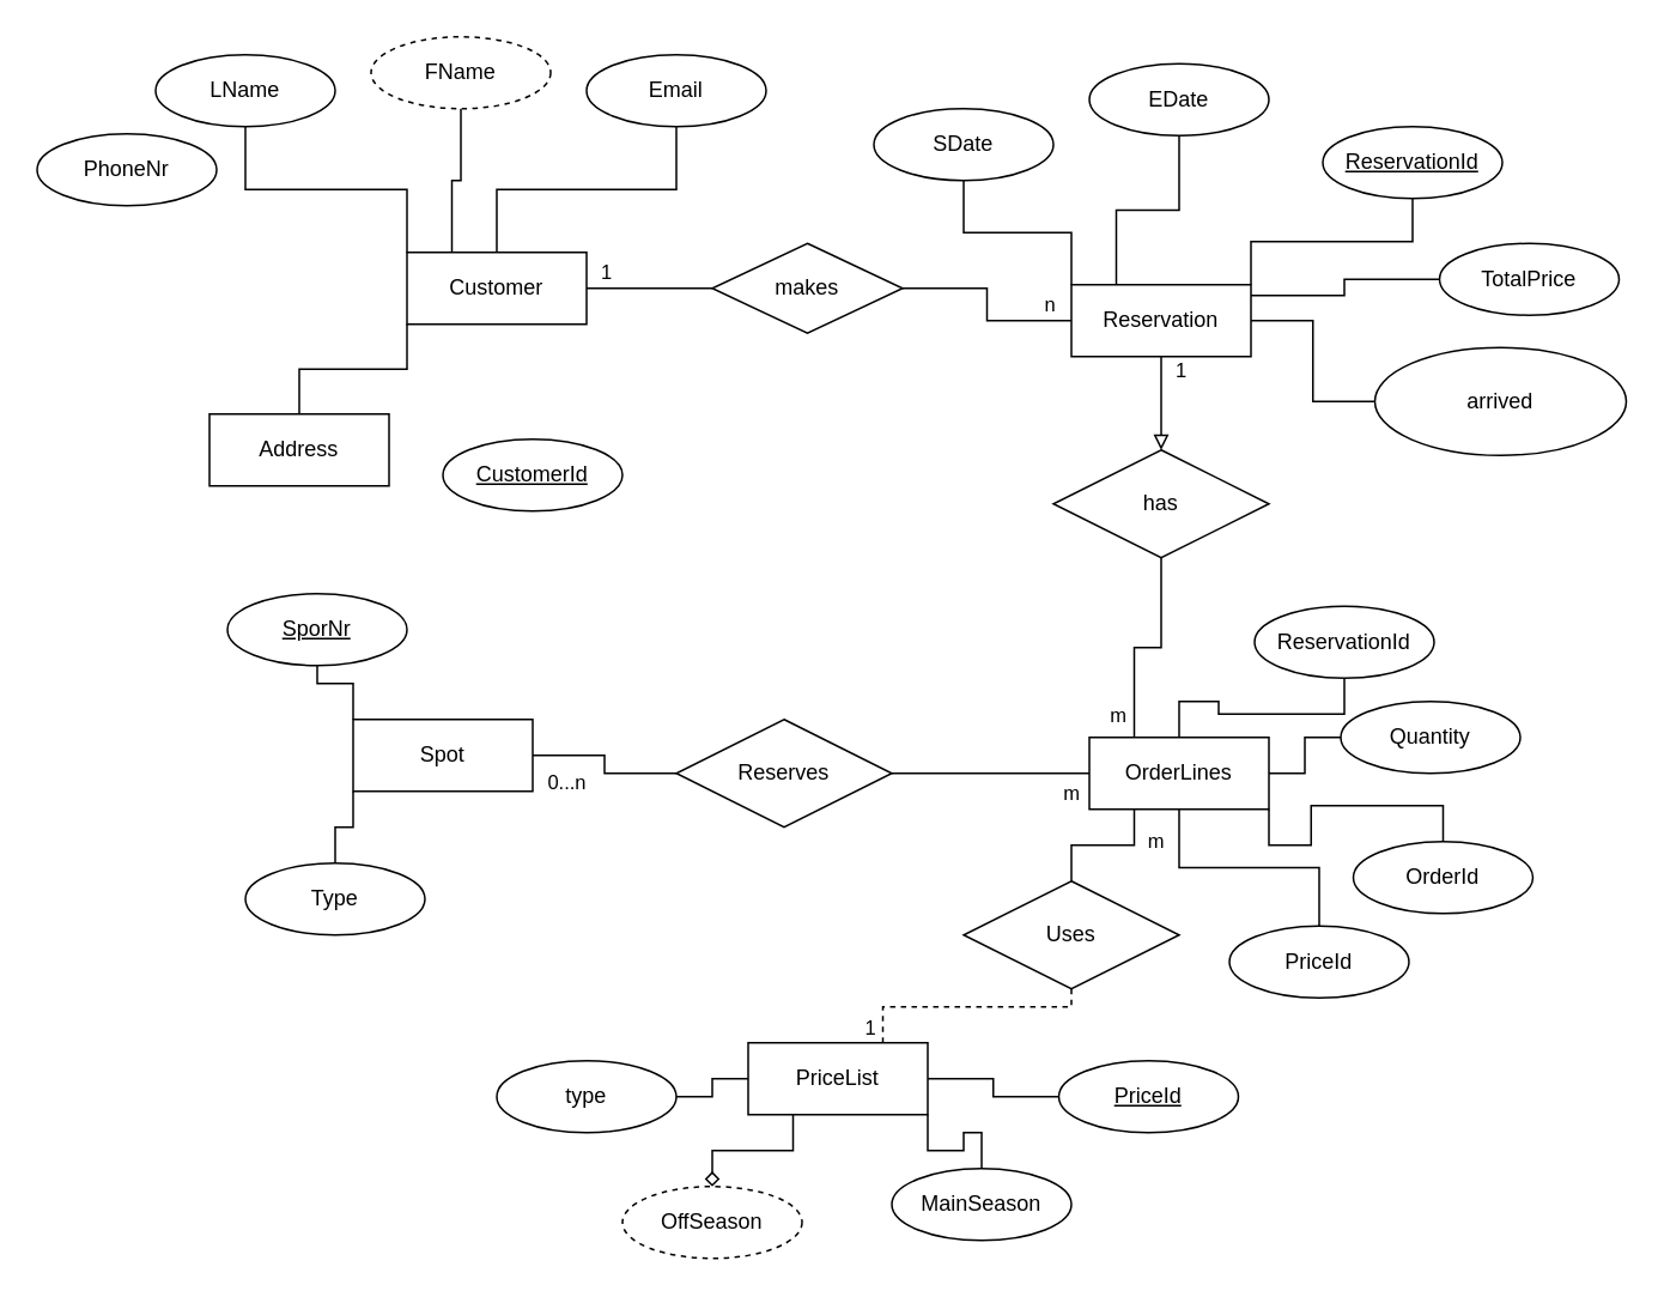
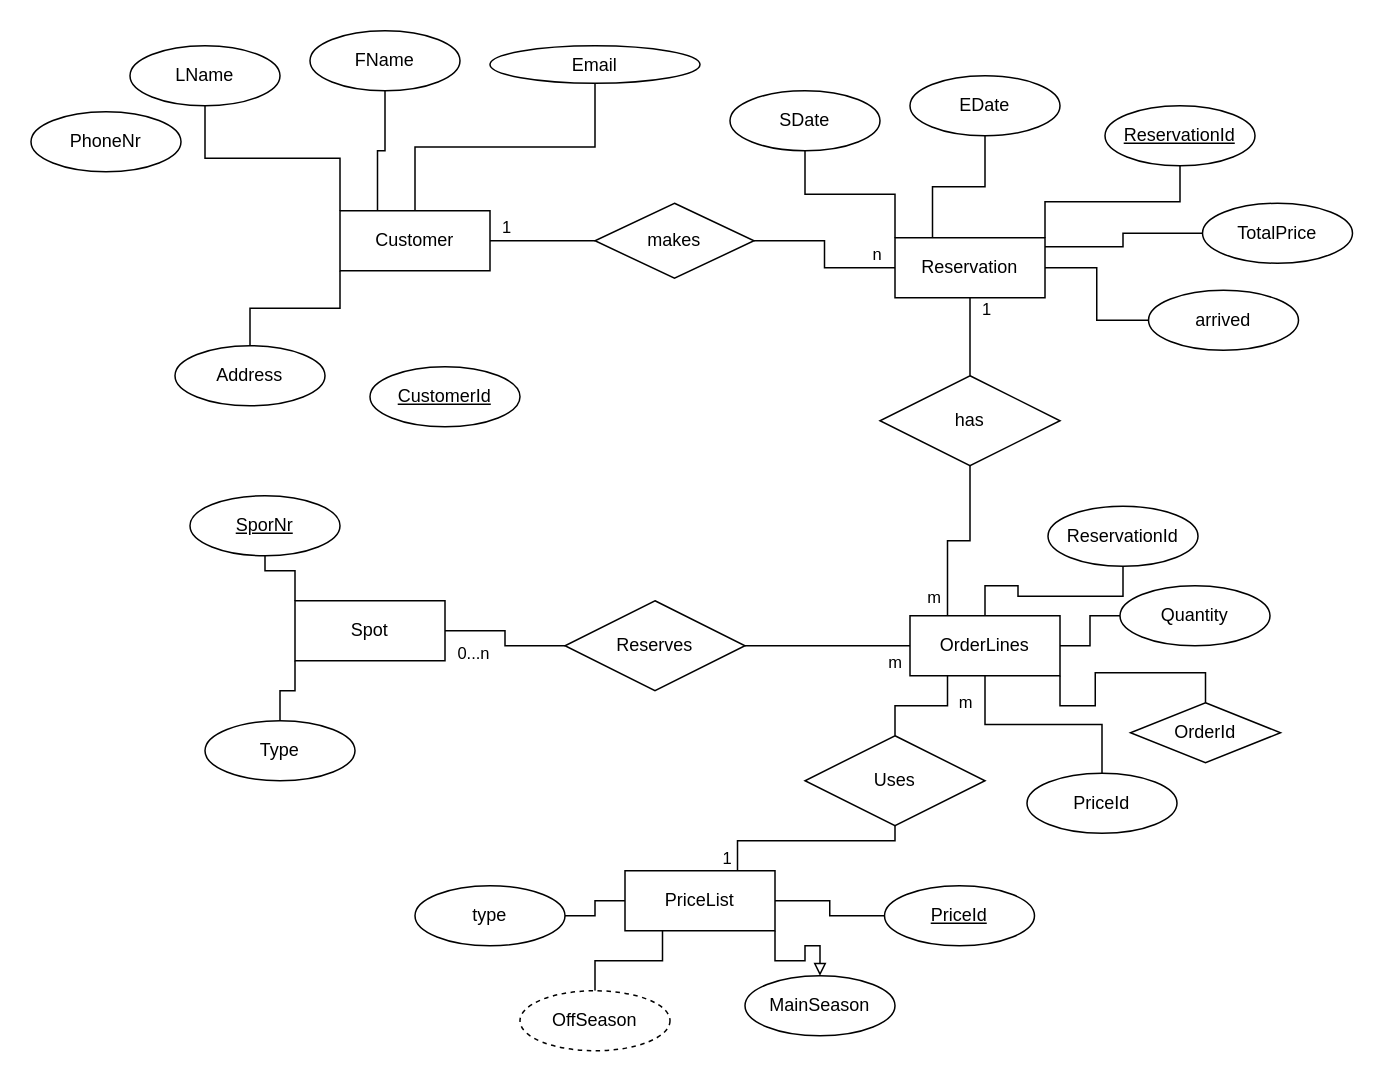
- <mxCell id="9" value="FName" style="ellipse;whiteSpace=wrap;html=1;align=center;dashed=1;" parent="1" vertex="1"><mxGeometry x="206" y="20" width="100" height="40" as="geometry" /></mxCell>
+ <mxCell id="9" value="FName" style="ellipse;whiteSpace=wrap;html=1;align=center;" parent="1" vertex="1"><mxGeometry x="206" y="20" width="100" height="40" as="geometry" /></mxCell>
- <mxCell id="11" value="Email" style="ellipse;whiteSpace=wrap;html=1;align=center;" parent="1" vertex="1"><mxGeometry x="326" y="30" width="100" height="40" as="geometry" /></mxCell>
+ <mxCell id="11" value="Email" style="ellipse;whiteSpace=wrap;html=1;align=center;" parent="1" vertex="1"><mxGeometry x="326" y="30" width="140" height="25" as="geometry" /></mxCell>
- <mxCell id="23" value="EDate" style="ellipse;whiteSpace=wrap;html=1;align=center;" parent="1" vertex="1"><mxGeometry x="606" y="35" width="100" height="40" as="geometry" /></mxCell>
+ <mxCell id="23" value="EDate" style="ellipse;whiteSpace=wrap;html=1;align=center;" parent="1" vertex="1"><mxGeometry x="606" y="50" width="100" height="40" as="geometry" /></mxCell>
- <mxCell id="64" value="arrived" style="ellipse;whiteSpace=wrap;html=1;align=center;" vertex="1" parent="1"><mxGeometry x="765" y="193" width="140" height="60" as="geometry" /></mxCell>
+ <mxCell id="64" value="arrived" style="ellipse;whiteSpace=wrap;html=1;align=center;" vertex="1" parent="1"><mxGeometry x="765" y="193" width="100" height="40" as="geometry" /></mxCell>
- <mxCell id="20" style="edgeStyle=orthogonalEdgeStyle;rounded=0;orthogonalLoop=1;jettySize=auto;html=1;exitX=0.5;exitY=1;exitDx=0;exitDy=0;endArrow=block;endFill=0;" parent="1" source="22" target="56" edge="1"><mxGeometry relative="1" as="geometry" /></mxCell>
+ <mxCell id="20" style="edgeStyle=orthogonalEdgeStyle;rounded=0;orthogonalLoop=1;jettySize=auto;html=1;exitX=0.5;exitY=1;exitDx=0;exitDy=0;endArrow=none;endFill=0;" parent="1" source="22" target="56" edge="1"><mxGeometry relative="1" as="geometry" /></mxCell>
- <mxCell id="13" value="Address" style="whiteSpace=wrap;html=1;align=center;rounded=0;" parent="1" vertex="1"><mxGeometry x="116" y="230" width="100" height="40" as="geometry" /></mxCell>
+ <mxCell id="13" value="Address" style="ellipse;whiteSpace=wrap;html=1;align=center;" parent="1" vertex="1"><mxGeometry x="116" y="230" width="100" height="40" as="geometry" /></mxCell>
- <mxCell id="35" value="OrderId" style="ellipse;whiteSpace=wrap;html=1;align=center;" parent="1" vertex="1"><mxGeometry x="753" y="468" width="100" height="40" as="geometry" /></mxCell>
+ <mxCell id="35" value="OrderId" style="rhombus;whiteSpace=wrap;html=1;align=center;" parent="1" vertex="1"><mxGeometry x="753" y="468" width="100" height="40" as="geometry" /></mxCell>
- <mxCell id="46" style="edgeStyle=orthogonalEdgeStyle;rounded=0;orthogonalLoop=1;jettySize=auto;html=1;exitX=0.75;exitY=0;exitDx=0;exitDy=0;endArrow=none;endFill=0;dashed=1;" parent="1" source="48" target="55" edge="1"><mxGeometry relative="1" as="geometry"><Array as="points"><mxPoint x="491" y="560" /><mxPoint x="596" y="560" /></Array></mxGeometry></mxCell>
+ <mxCell id="46" style="edgeStyle=orthogonalEdgeStyle;rounded=0;orthogonalLoop=1;jettySize=auto;html=1;exitX=0.75;exitY=0;exitDx=0;exitDy=0;endArrow=none;endFill=0;" parent="1" source="48" target="55" edge="1"><mxGeometry relative="1" as="geometry"><Array as="points"><mxPoint x="491" y="560" /><mxPoint x="596" y="560" /></Array></mxGeometry></mxCell>
- <mxCell id="43" style="edgeStyle=orthogonalEdgeStyle;rounded=0;orthogonalLoop=1;jettySize=auto;html=1;exitX=1;exitY=1;exitDx=0;exitDy=0;endArrow=none;endFill=0;" parent="1" source="48" target="51" edge="1"><mxGeometry relative="1" as="geometry" /></mxCell>
+ <mxCell id="43" style="edgeStyle=orthogonalEdgeStyle;rounded=0;orthogonalLoop=1;jettySize=auto;html=1;exitX=1;exitY=1;exitDx=0;exitDy=0;endArrow=block;endFill=0;" parent="1" source="48" target="51" edge="1"><mxGeometry relative="1" as="geometry" /></mxCell>
- <mxCell id="44" style="edgeStyle=orthogonalEdgeStyle;rounded=0;orthogonalLoop=1;jettySize=auto;html=1;exitX=0.25;exitY=1;exitDx=0;exitDy=0;endArrow=diamond;endFill=0;" parent="1" source="48" target="49" edge="1"><mxGeometry relative="1" as="geometry" /></mxCell>
+ <mxCell id="44" style="edgeStyle=orthogonalEdgeStyle;rounded=0;orthogonalLoop=1;jettySize=auto;html=1;exitX=0.25;exitY=1;exitDx=0;exitDy=0;endArrow=none;endFill=0;" parent="1" source="48" target="49" edge="1"><mxGeometry relative="1" as="geometry" /></mxCell>
